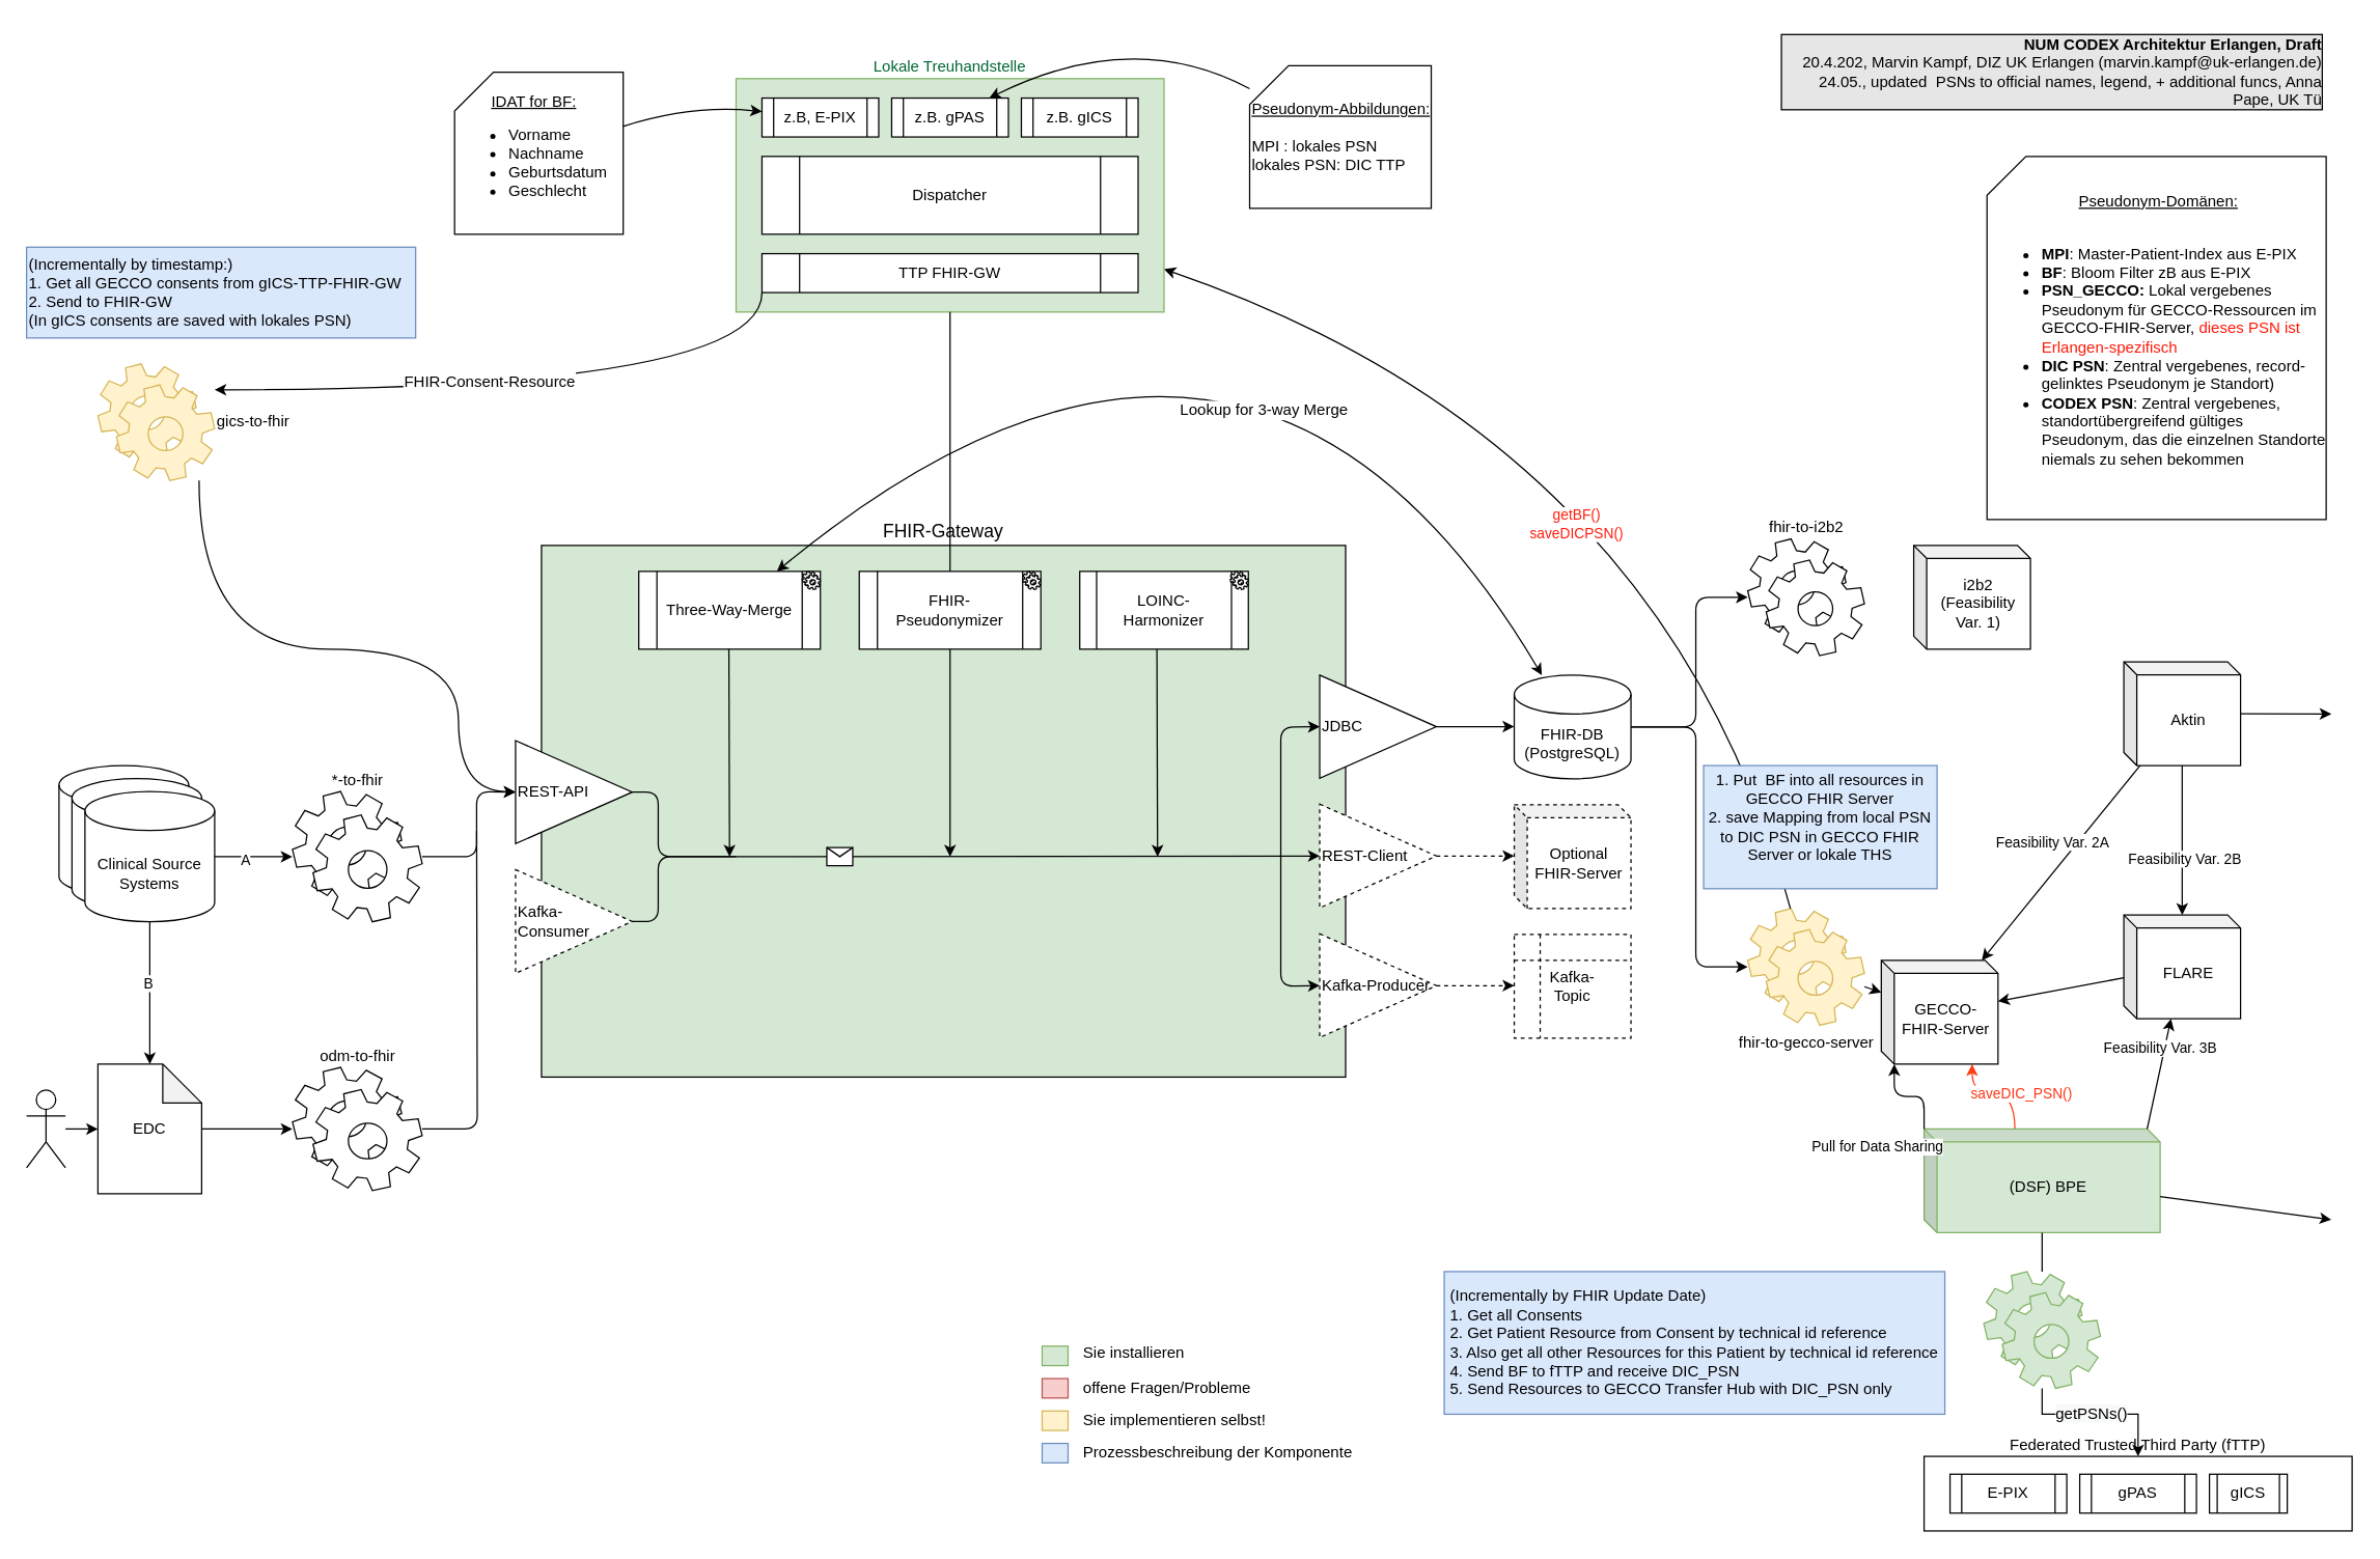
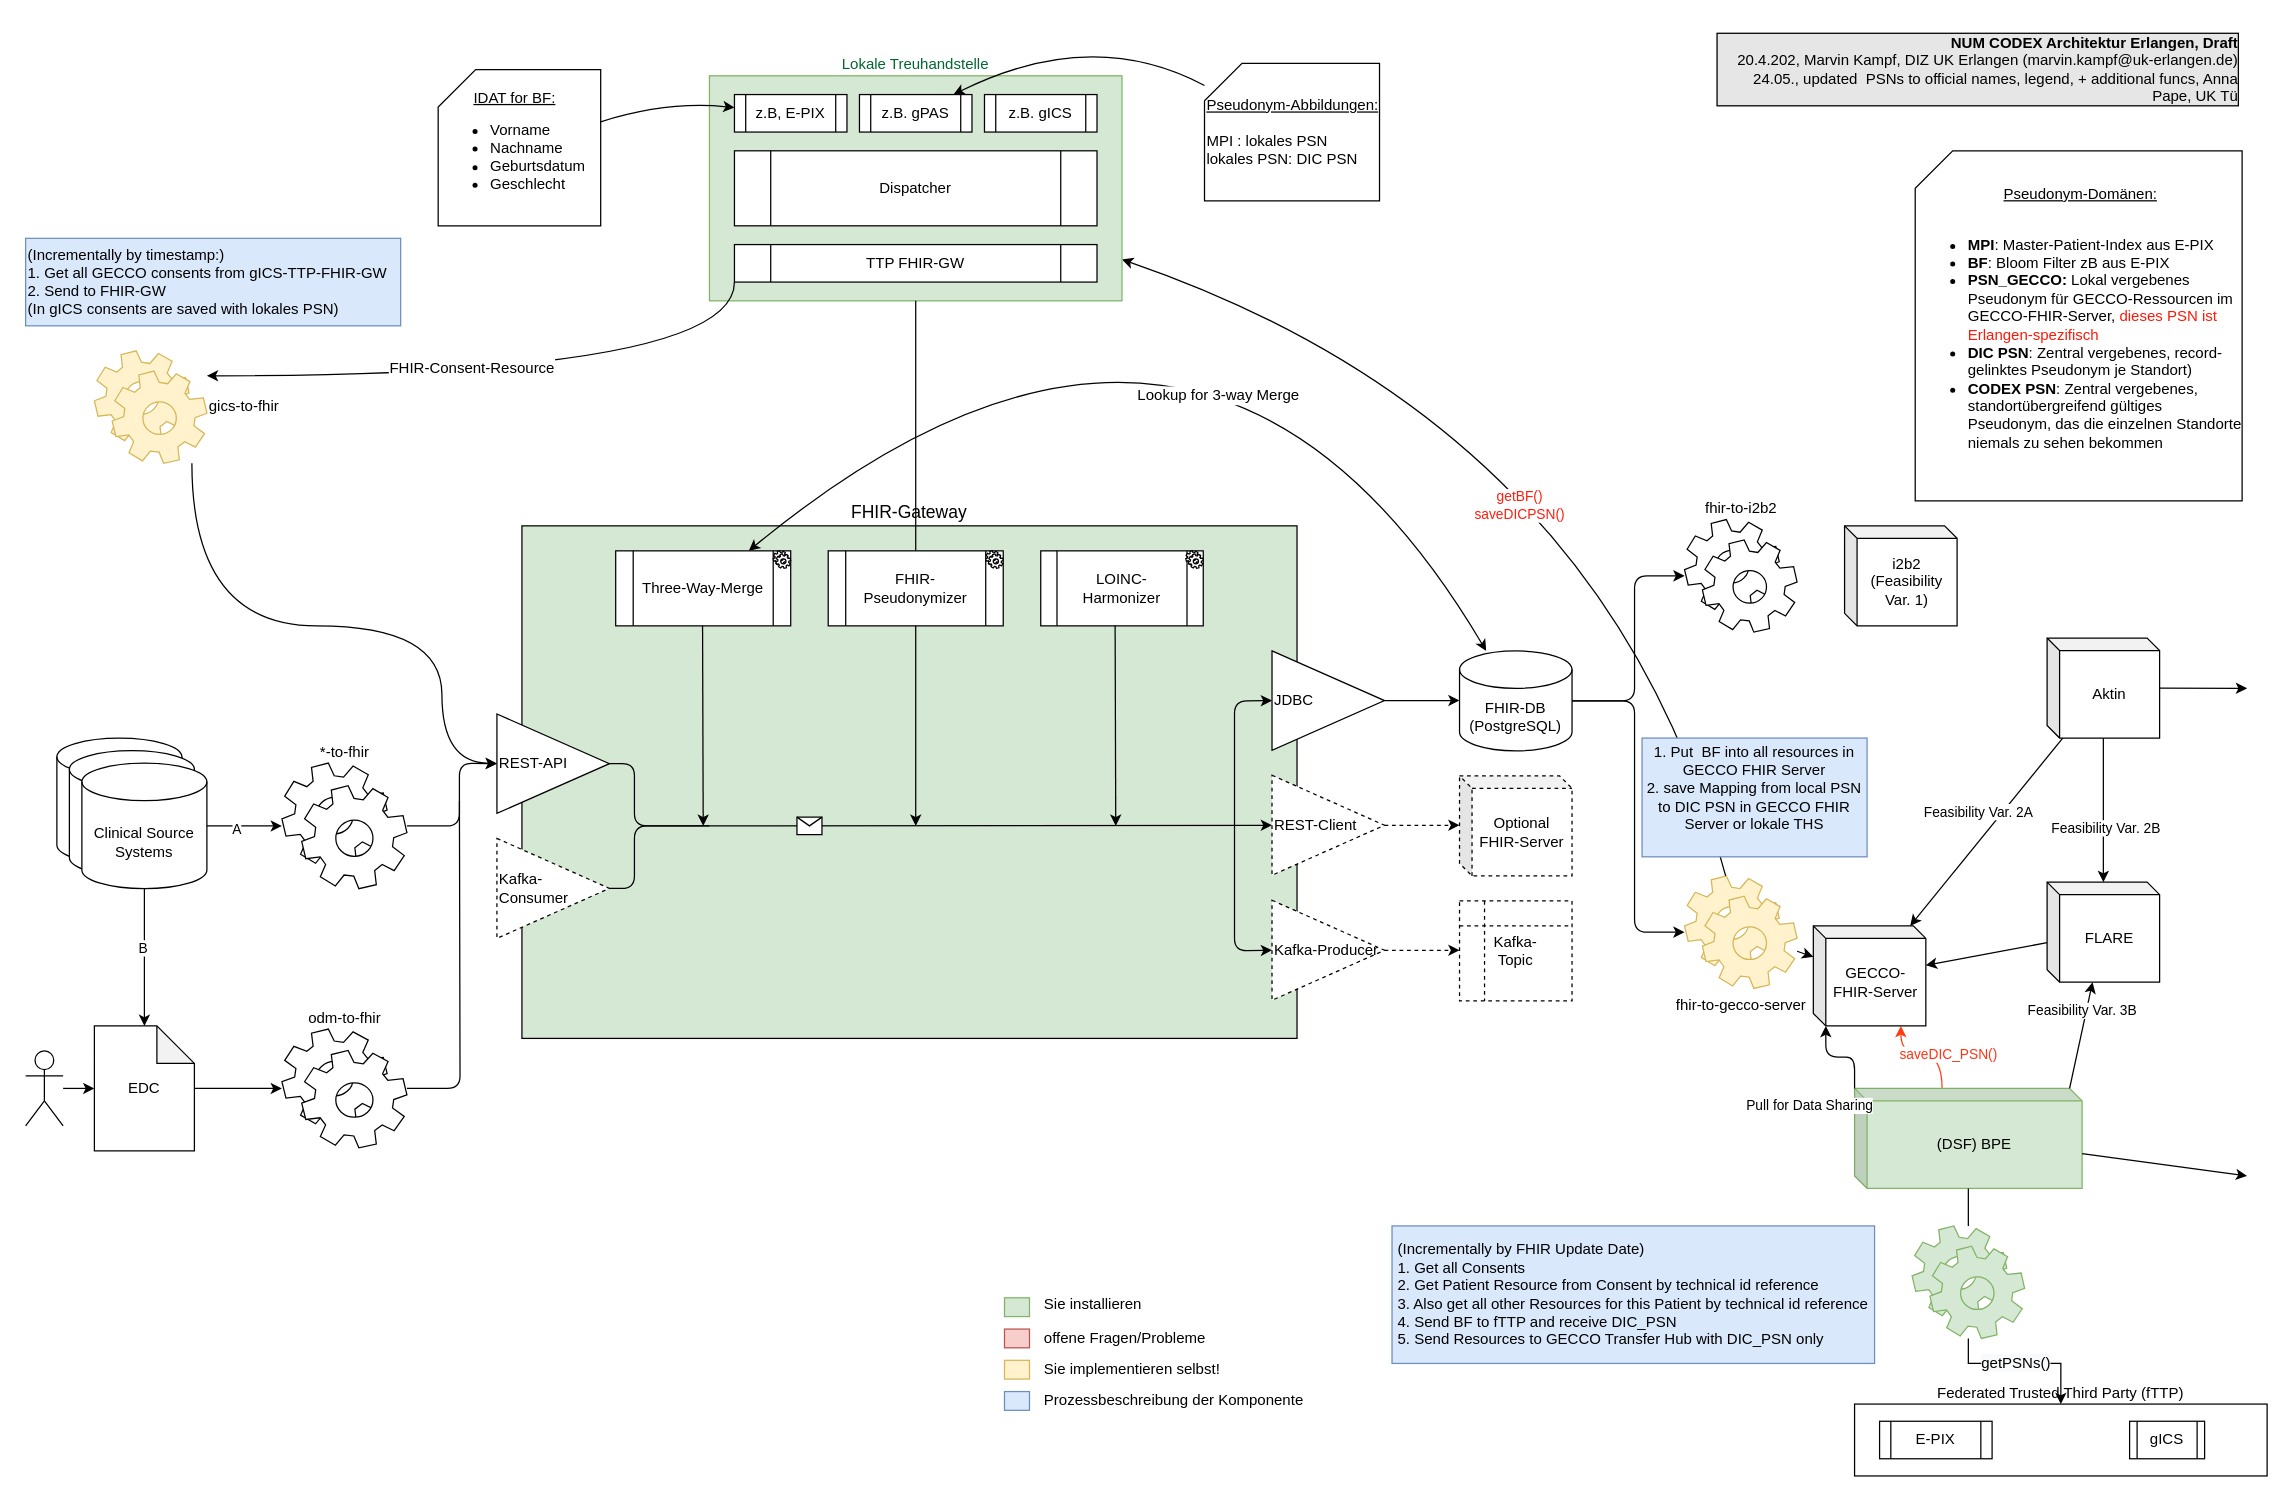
- <mxCell id="79" value="&lt;div&gt;&lt;div&gt;&lt;div&gt;&lt;div&gt;&lt;div&gt;&lt;div&gt;&lt;div&gt;&lt;div&gt;&lt;u&gt;Pseudonym-Abbildungen:&lt;/u&gt;&lt;/div&gt;&lt;/div&gt;&lt;/div&gt;&lt;/div&gt;&lt;/div&gt;&lt;/div&gt;&lt;/div&gt;&lt;/div&gt;&lt;br&gt;&lt;div&gt;MPI : lokales PSN&lt;/div&gt;&lt;div&gt;lokales PSN: DIC TTP&lt;/div&gt;" style="shape=card;whiteSpace=wrap;html=1;align=left;" parent="1" vertex="1"><mxGeometry x="963" y="50" width="140" height="110" as="geometry" /></mxCell>
+ <mxCell id="79" value="&lt;div&gt;&lt;div&gt;&lt;div&gt;&lt;div&gt;&lt;div&gt;&lt;div&gt;&lt;div&gt;&lt;div&gt;&lt;u&gt;Pseudonym-Abbildungen:&lt;/u&gt;&lt;/div&gt;&lt;/div&gt;&lt;/div&gt;&lt;/div&gt;&lt;/div&gt;&lt;/div&gt;&lt;/div&gt;&lt;/div&gt;&lt;br&gt;&lt;div&gt;MPI : lokales PSN&lt;/div&gt;&lt;div&gt;lokales PSN: DIC PSN&lt;/div&gt;" style="shape=card;whiteSpace=wrap;html=1;align=left;" parent="1" vertex="1"><mxGeometry x="963" y="50" width="140" height="110" as="geometry" /></mxCell>
- <mxCell id="106" value="gPAS" style="shape=process;whiteSpace=wrap;html=1;backgroundOutline=1;" vertex="1" parent="1"><mxGeometry x="1603" y="1136.25" width="90" height="30" as="geometry" /></mxCell>
